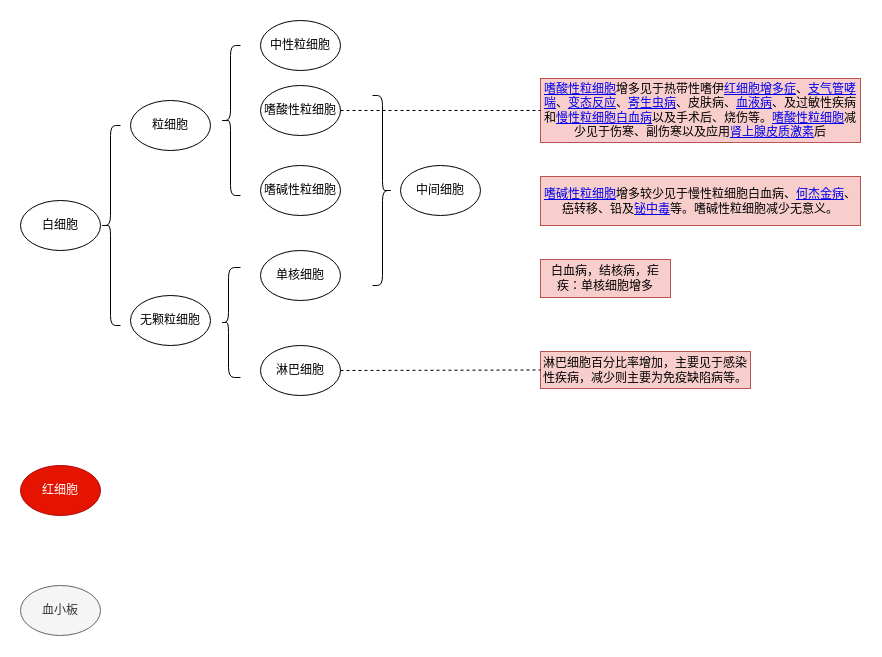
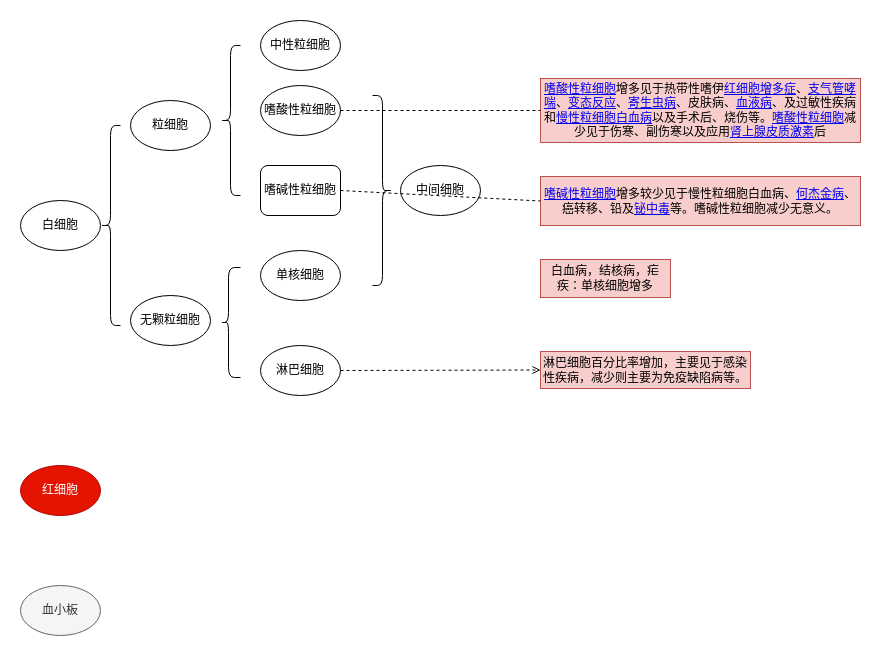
- <mxCell id="7" value="嗜碱性粒细胞" style="ellipse;whiteSpace=wrap;html=1;" parent="1" vertex="1"><mxGeometry x="260" y="165" width="80" height="50" as="geometry" /></mxCell>
+ <mxCell id="7" value="嗜碱性粒细胞" style="whiteSpace=wrap;html=1;rounded=1;" parent="1" vertex="1"><mxGeometry x="260" y="165" width="80" height="50" as="geometry" /></mxCell>
+ <mxCell id="19" value="" style="endArrow=none;dashed=1;html=1;entryX=0;entryY=0.5;entryDx=0;entryDy=0;exitX=1;exitY=0.5;exitDx=0;exitDy=0;" edge="1" parent="1" source="7" target="18"><mxGeometry width="50" height="50" relative="1" as="geometry"><mxPoint x="350" y="285" as="sourcePoint" /><mxPoint x="550" y="288" as="targetPoint" /></mxGeometry></mxCell>
- <mxCell id="21" value="" style="endArrow=none;dashed=1;html=1;entryX=0;entryY=0.5;entryDx=0;entryDy=0;exitX=1;exitY=0.5;exitDx=0;exitDy=0;" edge="1" parent="1" source="12" target="20"><mxGeometry width="50" height="50" relative="1" as="geometry"><mxPoint x="350" y="285" as="sourcePoint" /><mxPoint x="550" y="288" as="targetPoint" /></mxGeometry></mxCell>
+ <mxCell id="21" value="" style="endArrow=open;dashed=1;html=1;entryX=0;entryY=0.5;entryDx=0;entryDy=0;exitX=1;exitY=0.5;exitDx=0;exitDy=0;" edge="1" parent="1" source="12" target="20"><mxGeometry width="50" height="50" relative="1" as="geometry"><mxPoint x="350" y="285" as="sourcePoint" /><mxPoint x="550" y="288" as="targetPoint" /></mxGeometry></mxCell>
